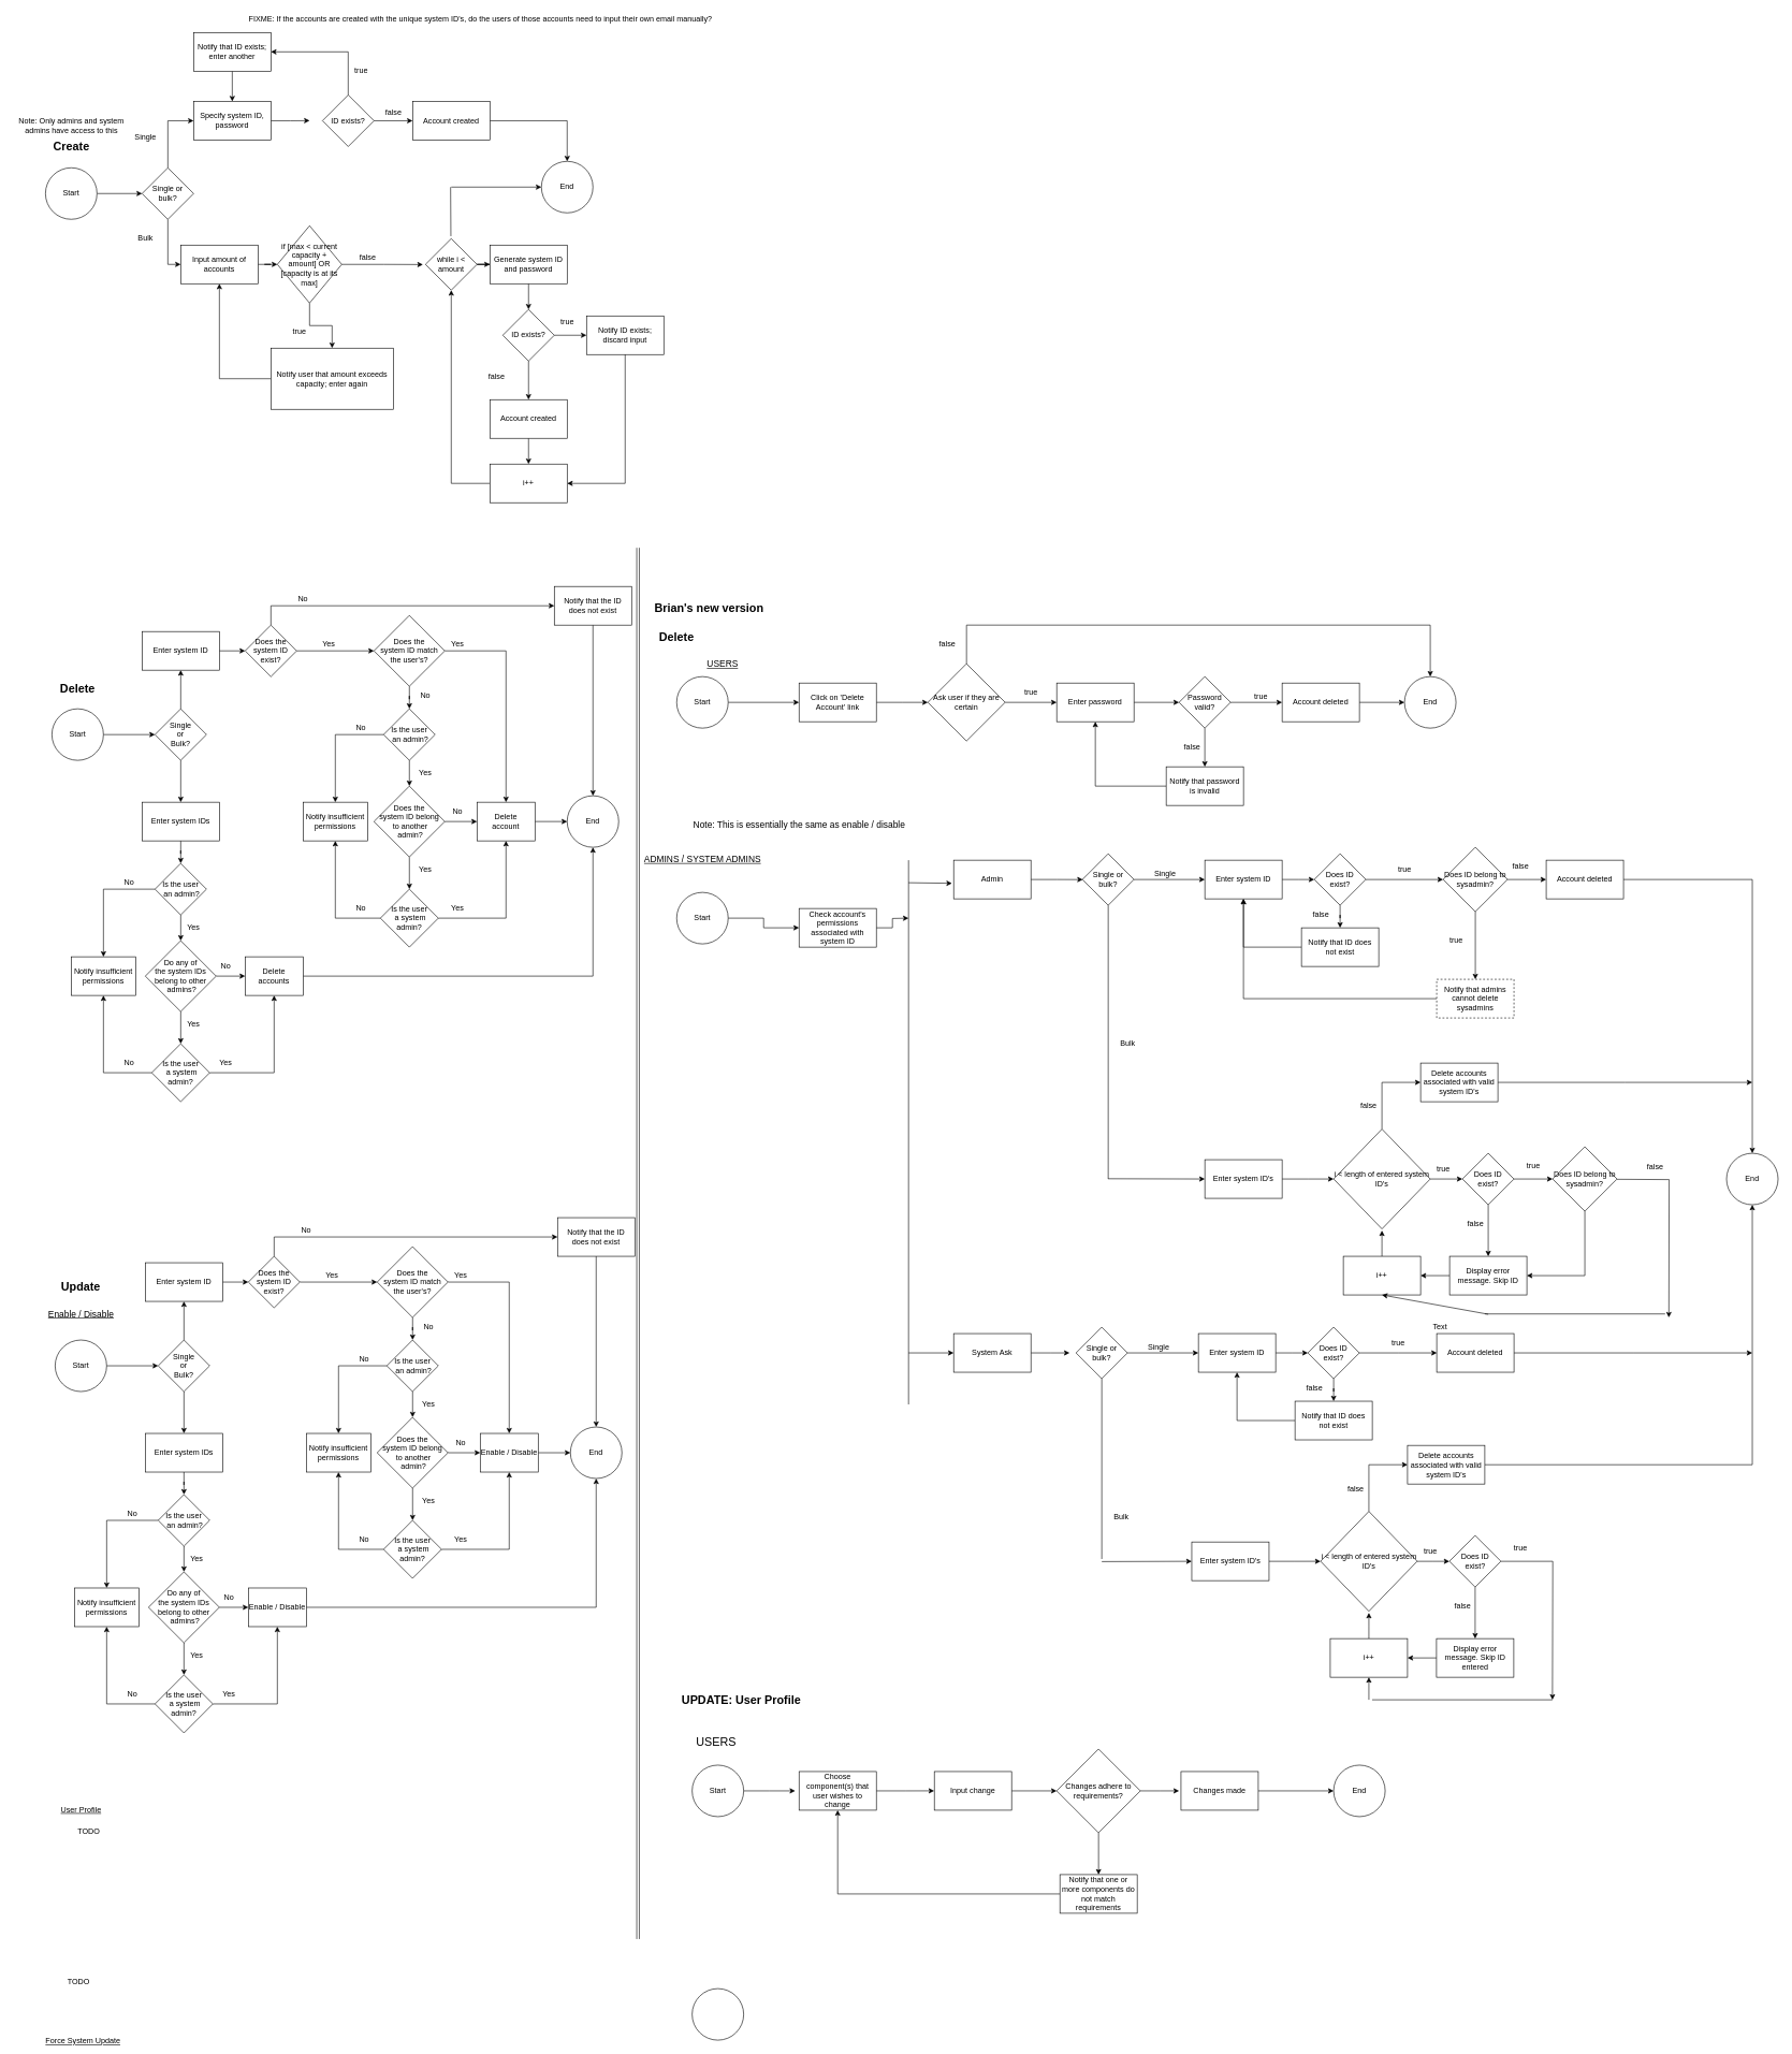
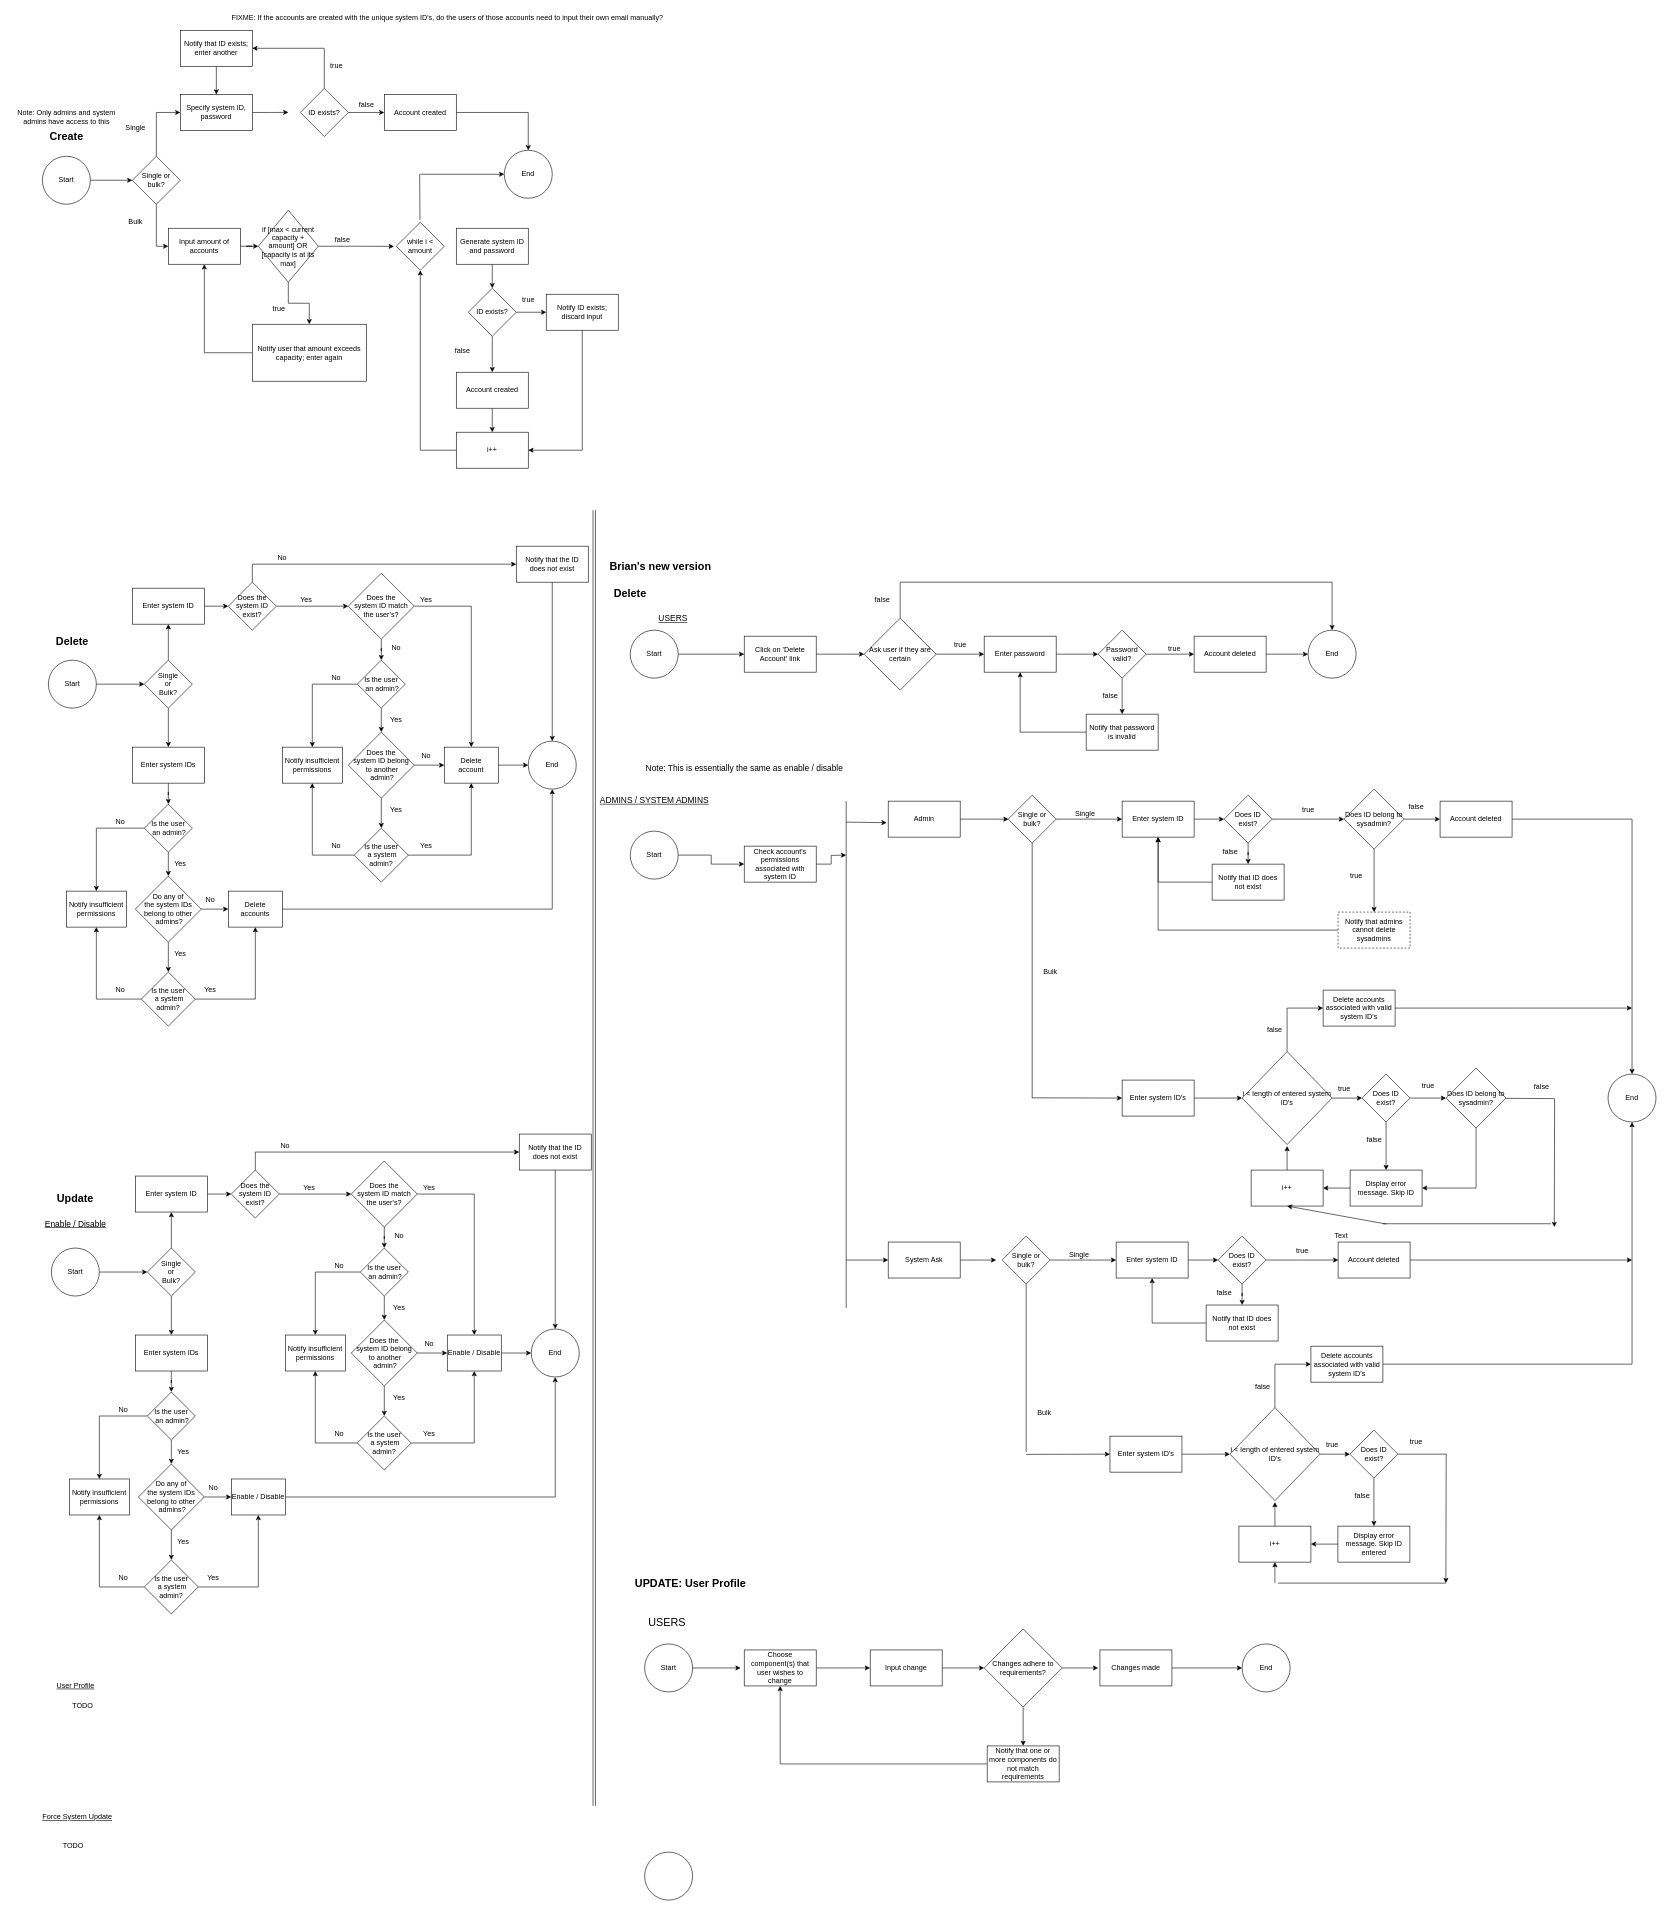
- <mxCell id="14" style="edgeStyle=orthogonalEdgeStyle;rounded=0;orthogonalLoop=1;jettySize=auto;html=1;entryX=0;entryY=0.5;entryDx=0;entryDy=0;" parent="1" source="15" target="17" edge="1"><mxGeometry relative="1" as="geometry" /></mxCell>
- <mxCell id="169" value="&lt;u&gt;Force System Update&lt;br&gt;&lt;/u&gt;" style="text;html=1;align=center;verticalAlign=middle;resizable=0;points=[];autosize=1;" parent="1" vertex="1"><mxGeometry x="63" y="3159" width="130" height="20" as="geometry" /></mxCell>
+ <mxCell id="169" value="&lt;u&gt;Force System Update&lt;br&gt;&lt;/u&gt;" style="text;html=1;align=center;verticalAlign=middle;resizable=0;points=[];autosize=1;" parent="1" vertex="1"><mxGeometry x="63" y="3019" width="130" height="20" as="geometry" /></mxCell>
